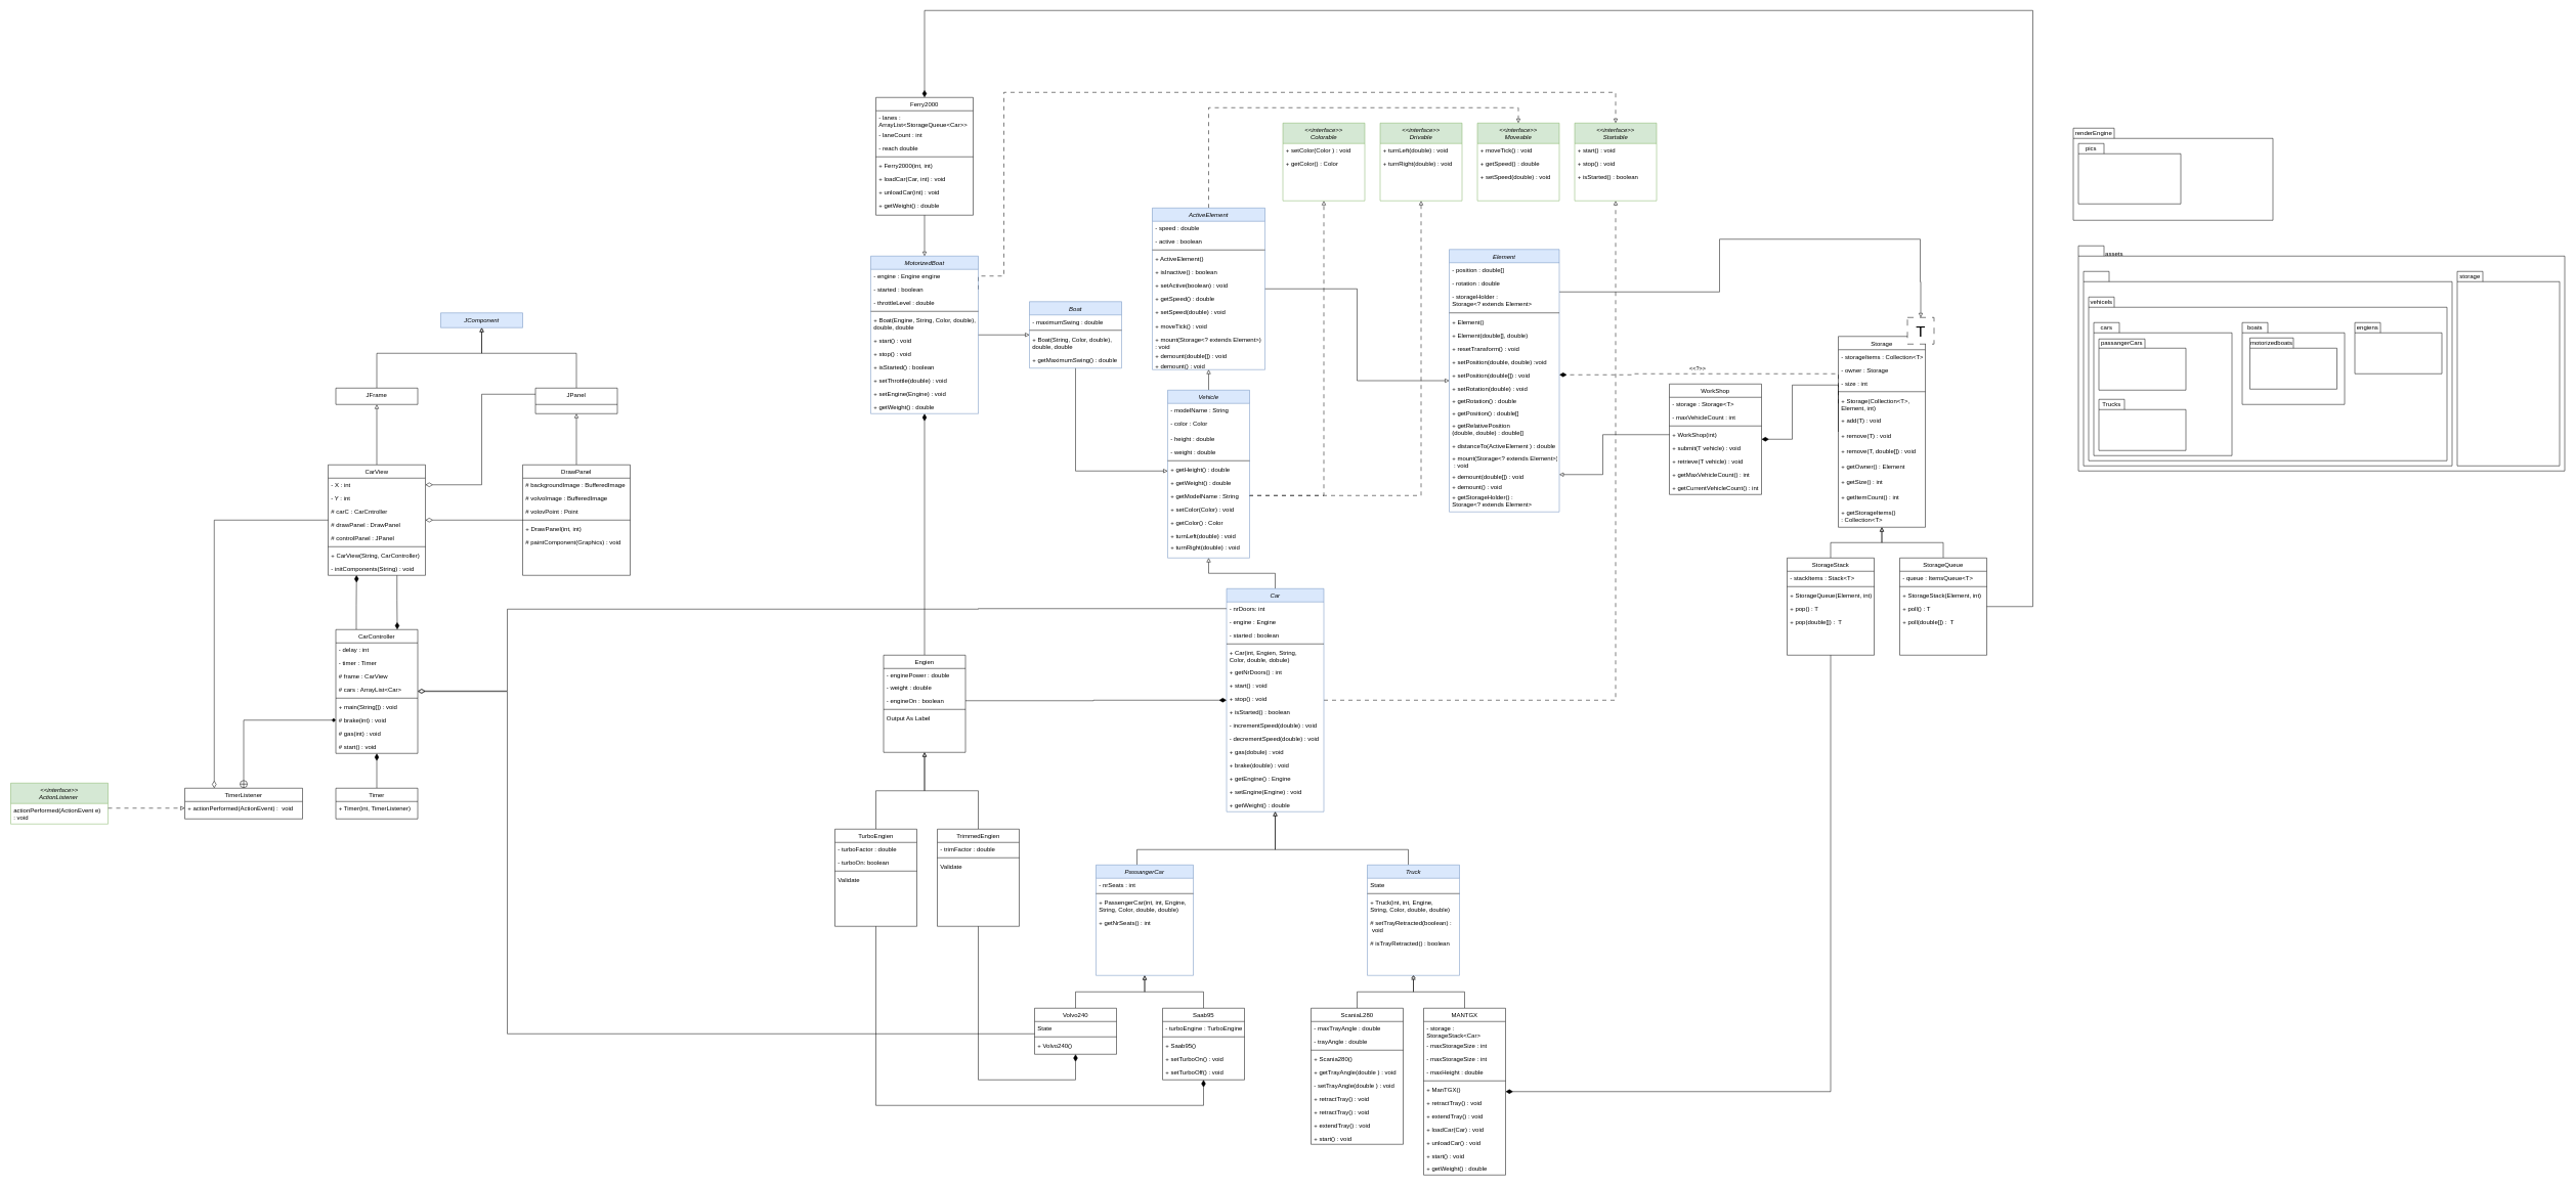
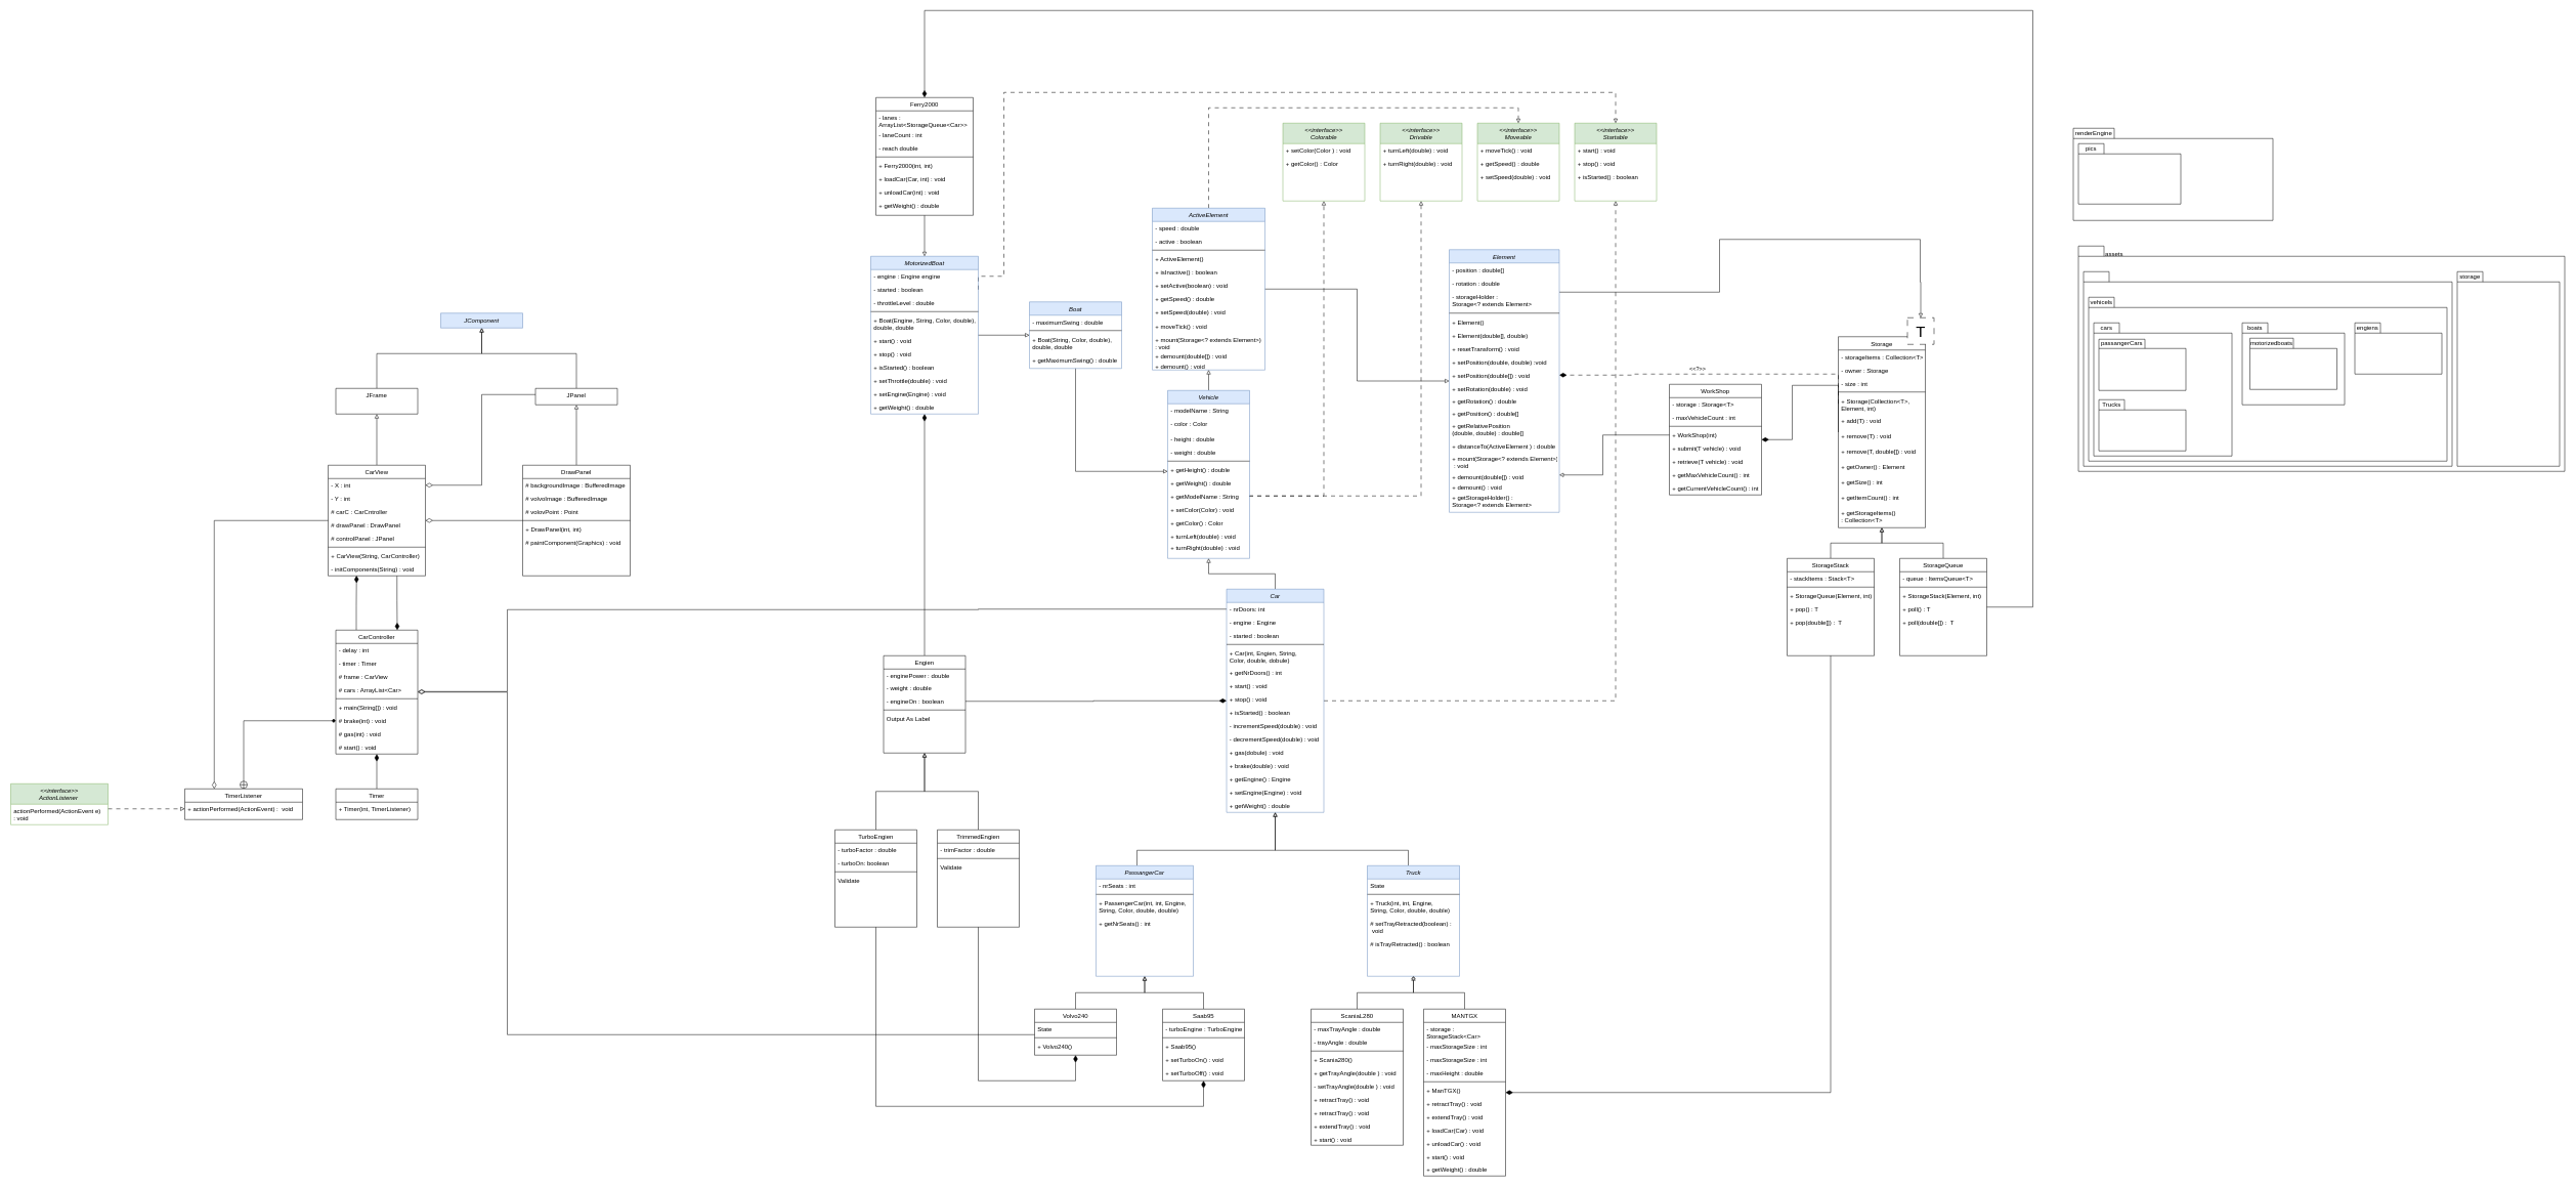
- <mxCell id="290" value="JFrame" style="swimlane;fontStyle=0;align=center;verticalAlign=top;childLayout=stackLayout;horizontal=1;startSize=216;horizontalStack=0;resizeParent=1;resizeLast=0;collapsible=1;marginBottom=0;rounded=0;shadow=0;strokeWidth=1;" parent="1" vertex="1"><mxGeometry x="655" y="758" width="160" height="32" as="geometry"><mxRectangle x="550" y="140" width="160" height="26" as="alternateBounds" /></mxGeometry></mxCell>
+ <mxCell id="290" value="JFrame" style="swimlane;fontStyle=0;align=center;verticalAlign=top;childLayout=stackLayout;horizontal=1;startSize=216;horizontalStack=0;resizeParent=1;resizeLast=0;collapsible=1;marginBottom=0;rounded=0;shadow=0;strokeWidth=1;" parent="1" vertex="1"><mxGeometry x="655" y="758" width="160" height="50" as="geometry"><mxRectangle x="550" y="140" width="160" height="26" as="alternateBounds" /></mxGeometry></mxCell>
- <mxCell id="293" value="JPanel" style="swimlane;fontStyle=0;align=center;verticalAlign=top;childLayout=stackLayout;horizontal=1;startSize=32;horizontalStack=0;resizeParent=1;resizeLast=0;collapsible=1;marginBottom=0;rounded=0;shadow=0;strokeWidth=1;" parent="1" vertex="1"><mxGeometry x="1045" y="758" width="160" height="50" as="geometry"><mxRectangle x="550" y="140" width="160" height="26" as="alternateBounds" /></mxGeometry></mxCell>
+ <mxCell id="293" value="JPanel" style="swimlane;fontStyle=0;align=center;verticalAlign=top;childLayout=stackLayout;horizontal=1;startSize=32;horizontalStack=0;resizeParent=1;resizeLast=0;collapsible=1;marginBottom=0;rounded=0;shadow=0;strokeWidth=1;" parent="1" vertex="1"><mxGeometry x="1045" y="758" width="160" height="32" as="geometry"><mxRectangle x="550" y="140" width="160" height="26" as="alternateBounds" /></mxGeometry></mxCell>
